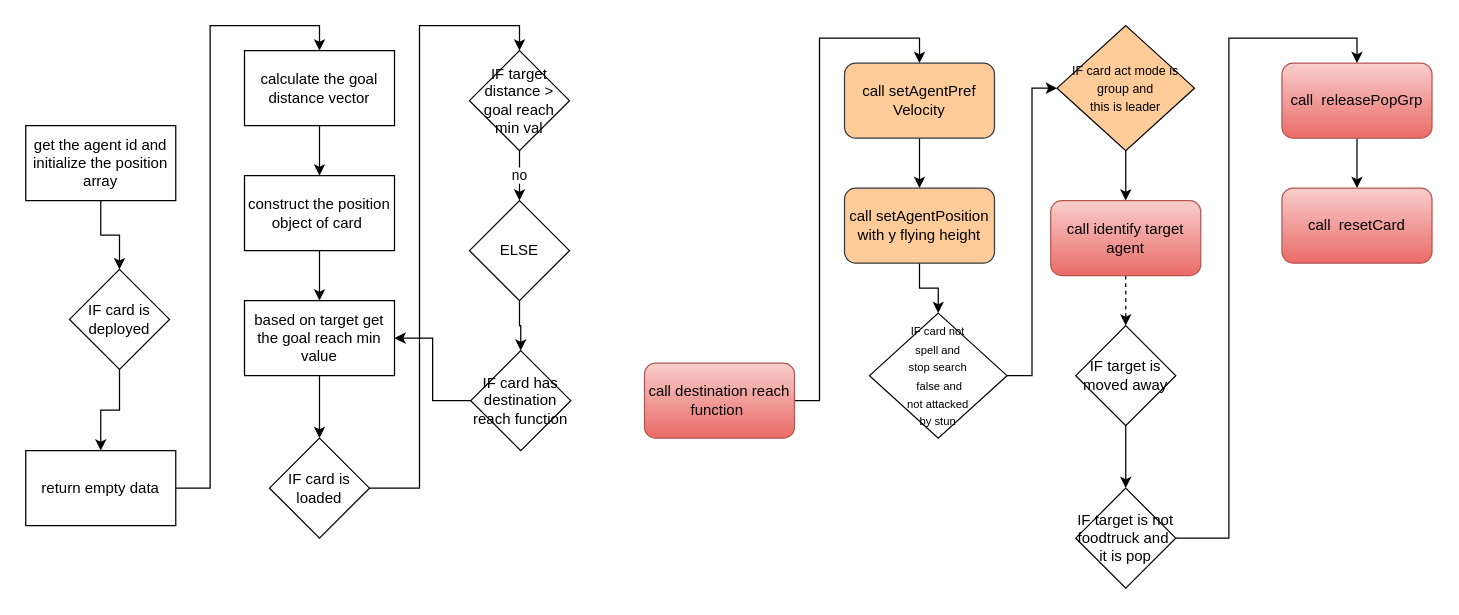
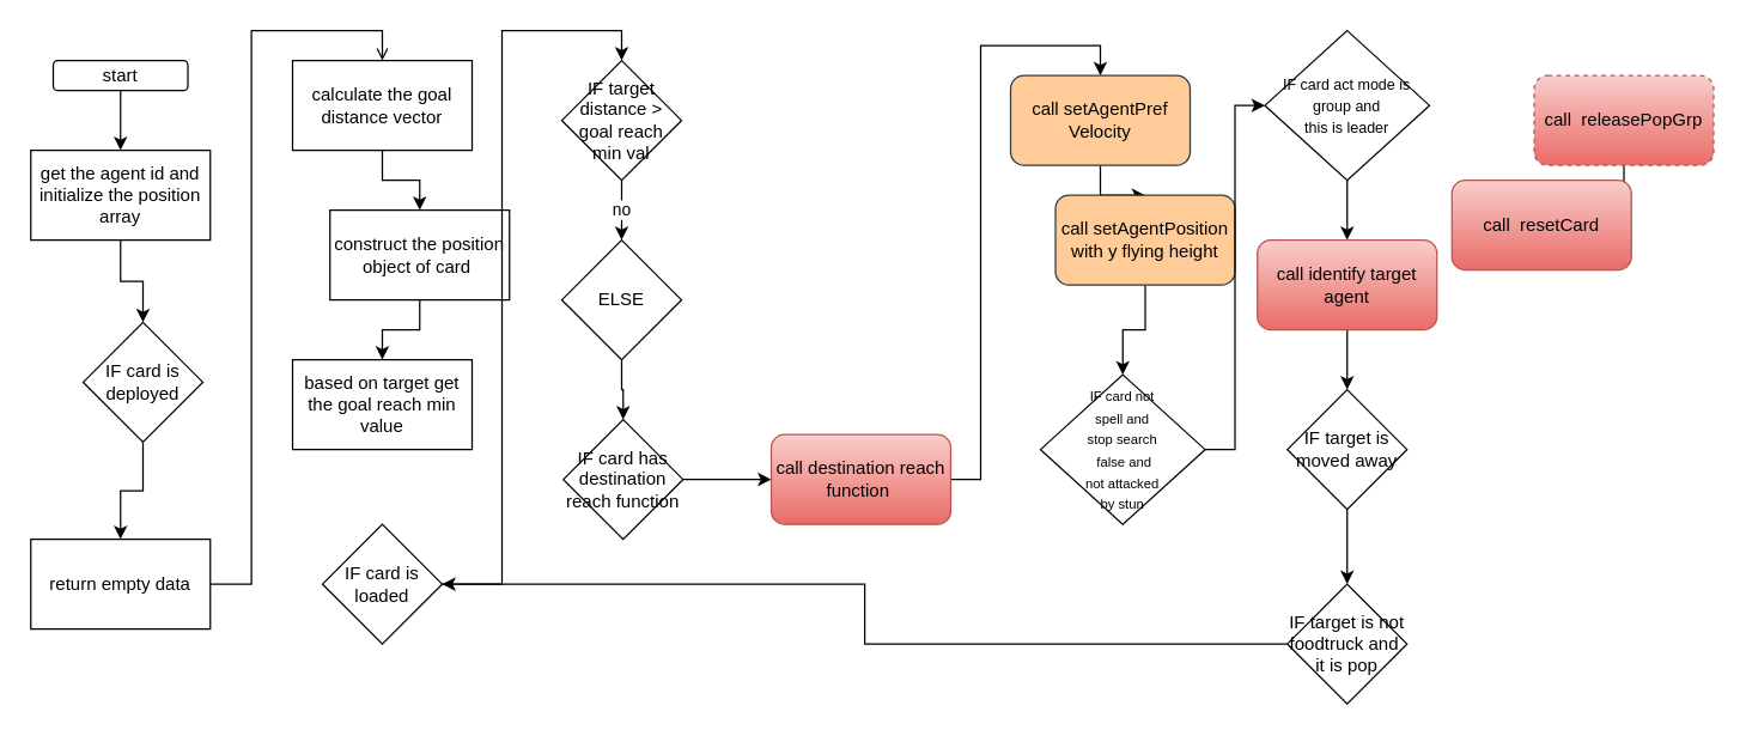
- <mxCell id="14" style="edgeStyle=orthogonalEdgeStyle;rounded=0;orthogonalLoop=1;jettySize=auto;html=1;entryX=0.5;entryY=0;entryDx=0;entryDy=0;" edge="1" parent="1" source="15" target="9"><mxGeometry relative="1" as="geometry" /></mxCell>
+ <mxCell id="14" style="edgeStyle=orthogonalEdgeStyle;rounded=0;orthogonalLoop=1;jettySize=auto;html=1;entryX=0.5;entryY=0;entryDx=0;entryDy=0;endArrow=open;" edge="1" parent="1" source="15" target="9"><mxGeometry relative="1" as="geometry" /></mxCell>
+ <mxCell id="3" value="start" style="rounded=1;whiteSpace=wrap;html=1;" vertex="1" parent="1"><mxGeometry x="35" y="40" width="90" height="20" as="geometry" /></mxCell>
- <mxCell id="33" value="&lt;font size=&quot;1&quot;&gt;IF card act mode is group and &lt;br&gt;this is leader&lt;/font&gt;" style="rhombus;whiteSpace=wrap;html=1;fillColor=#ffcc99;" vertex="1" parent="1"><mxGeometry x="845" y="20" width="110" height="100" as="geometry" /></mxCell>
+ <mxCell id="33" value="&lt;font size=&quot;1&quot;&gt;IF card act mode is group and &lt;br&gt;this is leader&lt;/font&gt;" style="rhombus;whiteSpace=wrap;html=1;" vertex="1" parent="1"><mxGeometry x="845" y="20" width="110" height="100" as="geometry" /></mxCell>
+ <mxCell id="2" value="" style="edgeStyle=orthogonalEdgeStyle;rounded=0;orthogonalLoop=1;jettySize=auto;html=1;" edge="1" parent="1" source="3" target="5"><mxGeometry relative="1" as="geometry" /></mxCell>
- <mxCell id="41" value="call&amp;nbsp;&amp;nbsp;releasePopGrp" style="rounded=1;whiteSpace=wrap;html=1;fillColor=#f8cecc;gradientColor=#ea6b66;strokeColor=#b85450;" vertex="1" parent="1"><mxGeometry x="1025" y="50" width="120" height="60" as="geometry" /></mxCell>
+ <mxCell id="41" value="call&amp;nbsp;&amp;nbsp;releasePopGrp" style="rounded=1;whiteSpace=wrap;html=1;fillColor=#f8cecc;gradientColor=#ea6b66;strokeColor=#b85450;dashed=1;" vertex="1" parent="1"><mxGeometry x="1025" y="50" width="120" height="60" as="geometry" /></mxCell>
- <mxCell id="17" value="construct the position object of card&amp;nbsp;" style="whiteSpace=wrap;html=1;rounded=0;" vertex="1" parent="1"><mxGeometry x="195" y="140" width="120" height="60" as="geometry" /></mxCell>
+ <mxCell id="17" value="construct the position object of card&amp;nbsp;" style="whiteSpace=wrap;html=1;rounded=0;" vertex="1" parent="1"><mxGeometry x="220" y="140" width="120" height="60" as="geometry" /></mxCell>
- <mxCell id="29" value="call&amp;nbsp;setAgentPosition with y flying height" style="rounded=1;whiteSpace=wrap;html=1;fillColor=#ffcc99;strokeColor=#36393d;" vertex="1" parent="1"><mxGeometry x="675" y="150" width="120" height="60" as="geometry" /></mxCell>
+ <mxCell id="29" value="call&amp;nbsp;setAgentPosition with y flying height" style="rounded=1;whiteSpace=wrap;html=1;fillColor=#ffcc99;strokeColor=#36393d;" vertex="1" parent="1"><mxGeometry x="705" y="130" width="120" height="60" as="geometry" /></mxCell>
- <mxCell id="42" value="call&amp;nbsp;&amp;nbsp;resetCard" style="rounded=1;whiteSpace=wrap;html=1;fillColor=#f8cecc;gradientColor=#ea6b66;strokeColor=#b85450;" vertex="1" parent="1"><mxGeometry x="1025" y="150" width="120" height="60" as="geometry" /></mxCell>
+ <mxCell id="42" value="call&amp;nbsp;&amp;nbsp;resetCard" style="rounded=1;whiteSpace=wrap;html=1;fillColor=#f8cecc;gradientColor=#ea6b66;strokeColor=#b85450;" vertex="1" parent="1"><mxGeometry x="970" y="120" width="120" height="60" as="geometry" /></mxCell>
- <mxCell id="38" style="edgeStyle=orthogonalEdgeStyle;rounded=0;orthogonalLoop=1;jettySize=auto;html=1;entryX=0.5;entryY=0;entryDx=0;entryDy=0;fontSize=12;" edge="1" parent="1" source="39" target="41"><mxGeometry relative="1" as="geometry" /></mxCell>
+ <mxCell id="38" style="edgeStyle=orthogonalEdgeStyle;rounded=0;orthogonalLoop=1;jettySize=auto;html=1;fontSize=12;" edge="1" parent="1" source="39" target="21"><mxGeometry relative="1" as="geometry" /></mxCell>
- <mxCell id="34" value="" style="edgeStyle=orthogonalEdgeStyle;rounded=0;orthogonalLoop=1;jettySize=auto;html=1;fontSize=9;dashed=1;" edge="1" parent="1" source="35" target="37"><mxGeometry relative="1" as="geometry" /></mxCell>
+ <mxCell id="34" value="" style="edgeStyle=orthogonalEdgeStyle;rounded=0;orthogonalLoop=1;jettySize=auto;html=1;fontSize=9;" edge="1" parent="1" source="35" target="37"><mxGeometry relative="1" as="geometry" /></mxCell>
- <mxCell id="22" value="" style="edgeStyle=orthogonalEdgeStyle;rounded=0;orthogonalLoop=1;jettySize=auto;html=1;" edge="1" parent="1" source="23" target="19"><mxGeometry relative="1" as="geometry" /></mxCell>
+ <mxCell id="22" value="" style="edgeStyle=orthogonalEdgeStyle;rounded=0;orthogonalLoop=1;jettySize=auto;html=1;" edge="1" parent="1" source="23" target="25"><mxGeometry relative="1" as="geometry" /></mxCell>
- <mxCell id="18" value="" style="edgeStyle=orthogonalEdgeStyle;rounded=0;orthogonalLoop=1;jettySize=auto;html=1;" edge="1" parent="1" source="19" target="21"><mxGeometry relative="1" as="geometry" /></mxCell>
